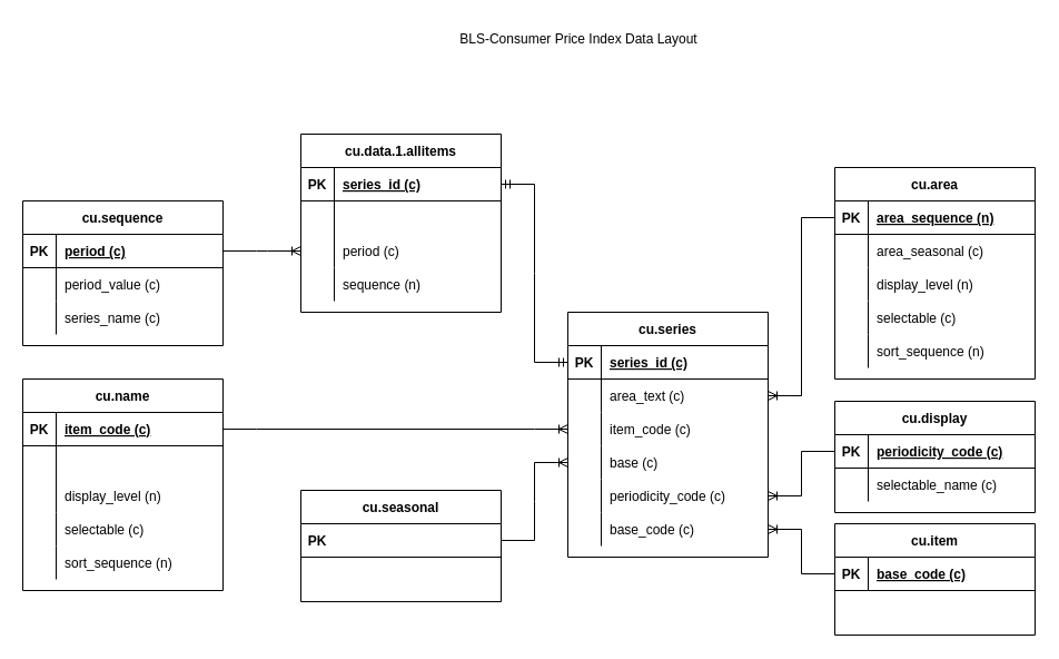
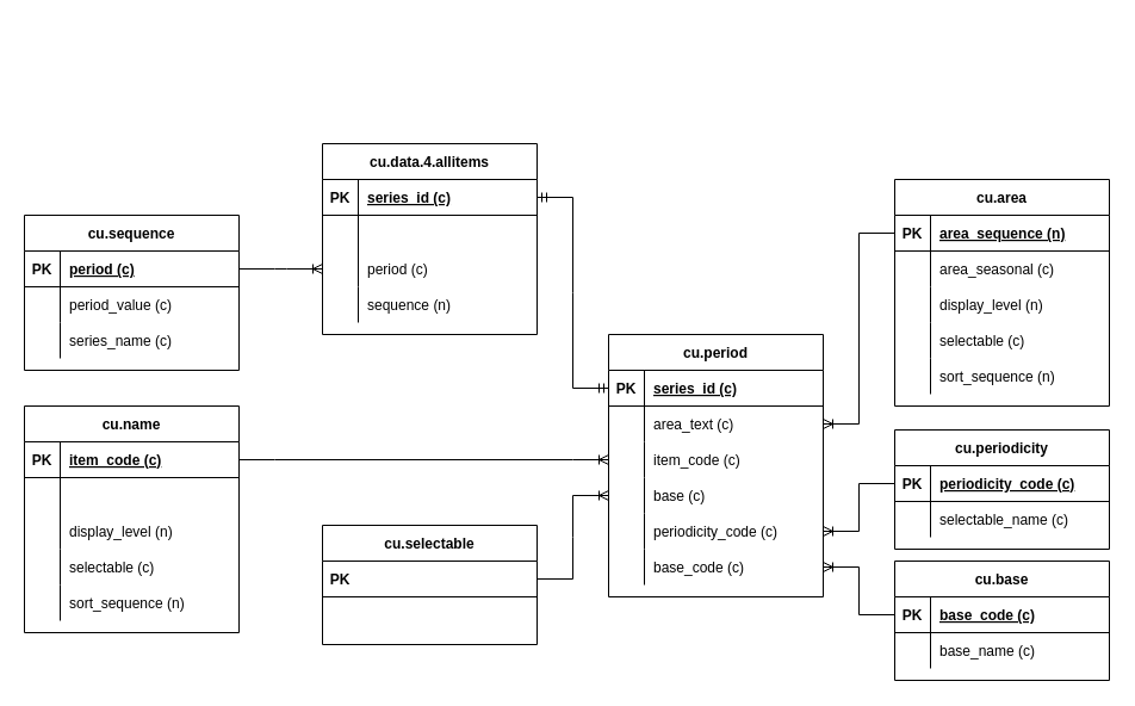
- <mxCell id="100" value="BLS-Consumer Price Index Data Layout" style="text;html=1;strokeColor=none;fillColor=none;align=center;verticalAlign=middle;whiteSpace=wrap;rounded=0;" vertex="1" parent="1"><mxGeometry x="400" y="20" width="240" height="30" as="geometry" /></mxCell>
- <mxCell id="25" value="cu.data.1.allitems" style="shape=table;startSize=30;container=1;collapsible=1;childLayout=tableLayout;fixedRows=1;rowLines=0;fontStyle=1;align=center;resizeLast=1;" vertex="1" parent="1"><mxGeometry x="270" y="120" width="180" height="160" as="geometry" /></mxCell>
+ <mxCell id="25" value="cu.data.4.allitems" style="shape=table;startSize=30;container=1;collapsible=1;childLayout=tableLayout;fixedRows=1;rowLines=0;fontStyle=1;align=center;resizeLast=1;" vertex="1" parent="1"><mxGeometry x="270" y="120" width="180" height="160" as="geometry" /></mxCell>
- <mxCell id="75" value="cu.series" style="shape=table;startSize=30;container=1;collapsible=1;childLayout=tableLayout;fixedRows=1;rowLines=0;fontStyle=1;align=center;resizeLast=1;" vertex="1" parent="1"><mxGeometry x="510" y="280" width="180" height="220" as="geometry" /></mxCell>
+ <mxCell id="75" value="cu.period" style="shape=table;startSize=30;container=1;collapsible=1;childLayout=tableLayout;fixedRows=1;rowLines=0;fontStyle=1;align=center;resizeLast=1;" vertex="1" parent="1"><mxGeometry x="510" y="280" width="180" height="220" as="geometry" /></mxCell>
- <mxCell id="63" value="cu.display" style="shape=table;startSize=30;container=1;collapsible=1;childLayout=tableLayout;fixedRows=1;rowLines=0;fontStyle=1;align=center;resizeLast=1;" vertex="1" parent="1"><mxGeometry x="750" y="360" width="180" height="100" as="geometry" /></mxCell>
+ <mxCell id="63" value="cu.periodicity" style="shape=table;startSize=30;container=1;collapsible=1;childLayout=tableLayout;fixedRows=1;rowLines=0;fontStyle=1;align=center;resizeLast=1;" vertex="1" parent="1"><mxGeometry x="750" y="360" width="180" height="100" as="geometry" /></mxCell>
- <mxCell id="70" value="cu.seasonal" style="shape=table;startSize=30;container=1;collapsible=1;childLayout=tableLayout;fixedRows=1;rowLines=0;fontStyle=1;align=center;resizeLast=1;" vertex="1" parent="1"><mxGeometry x="270" y="440" width="180" height="100" as="geometry" /></mxCell>
+ <mxCell id="70" value="cu.selectable" style="shape=table;startSize=30;container=1;collapsible=1;childLayout=tableLayout;fixedRows=1;rowLines=0;fontStyle=1;align=center;resizeLast=1;" vertex="1" parent="1"><mxGeometry x="270" y="440" width="180" height="100" as="geometry" /></mxCell>
- <mxCell id="18" value="cu.item" style="shape=table;startSize=30;container=1;collapsible=1;childLayout=tableLayout;fixedRows=1;rowLines=0;fontStyle=1;align=center;resizeLast=1;" vertex="1" parent="1"><mxGeometry x="750" y="470" width="180" height="100" as="geometry" /></mxCell>
+ <mxCell id="18" value="cu.base" style="shape=table;startSize=30;container=1;collapsible=1;childLayout=tableLayout;fixedRows=1;rowLines=0;fontStyle=1;align=center;resizeLast=1;" vertex="1" parent="1"><mxGeometry x="750" y="470" width="180" height="100" as="geometry" /></mxCell>
+ <mxCell id="24" value="base_name (c)" style="shape=partialRectangle;connectable=0;fillColor=none;top=0;left=0;bottom=0;right=0;align=left;spacingLeft=6;overflow=hidden;" vertex="1" parent="22"><mxGeometry x="30" width="150" height="30" as="geometry"><mxRectangle width="150" height="30" as="alternateBounds" /></mxGeometry></mxCell>
